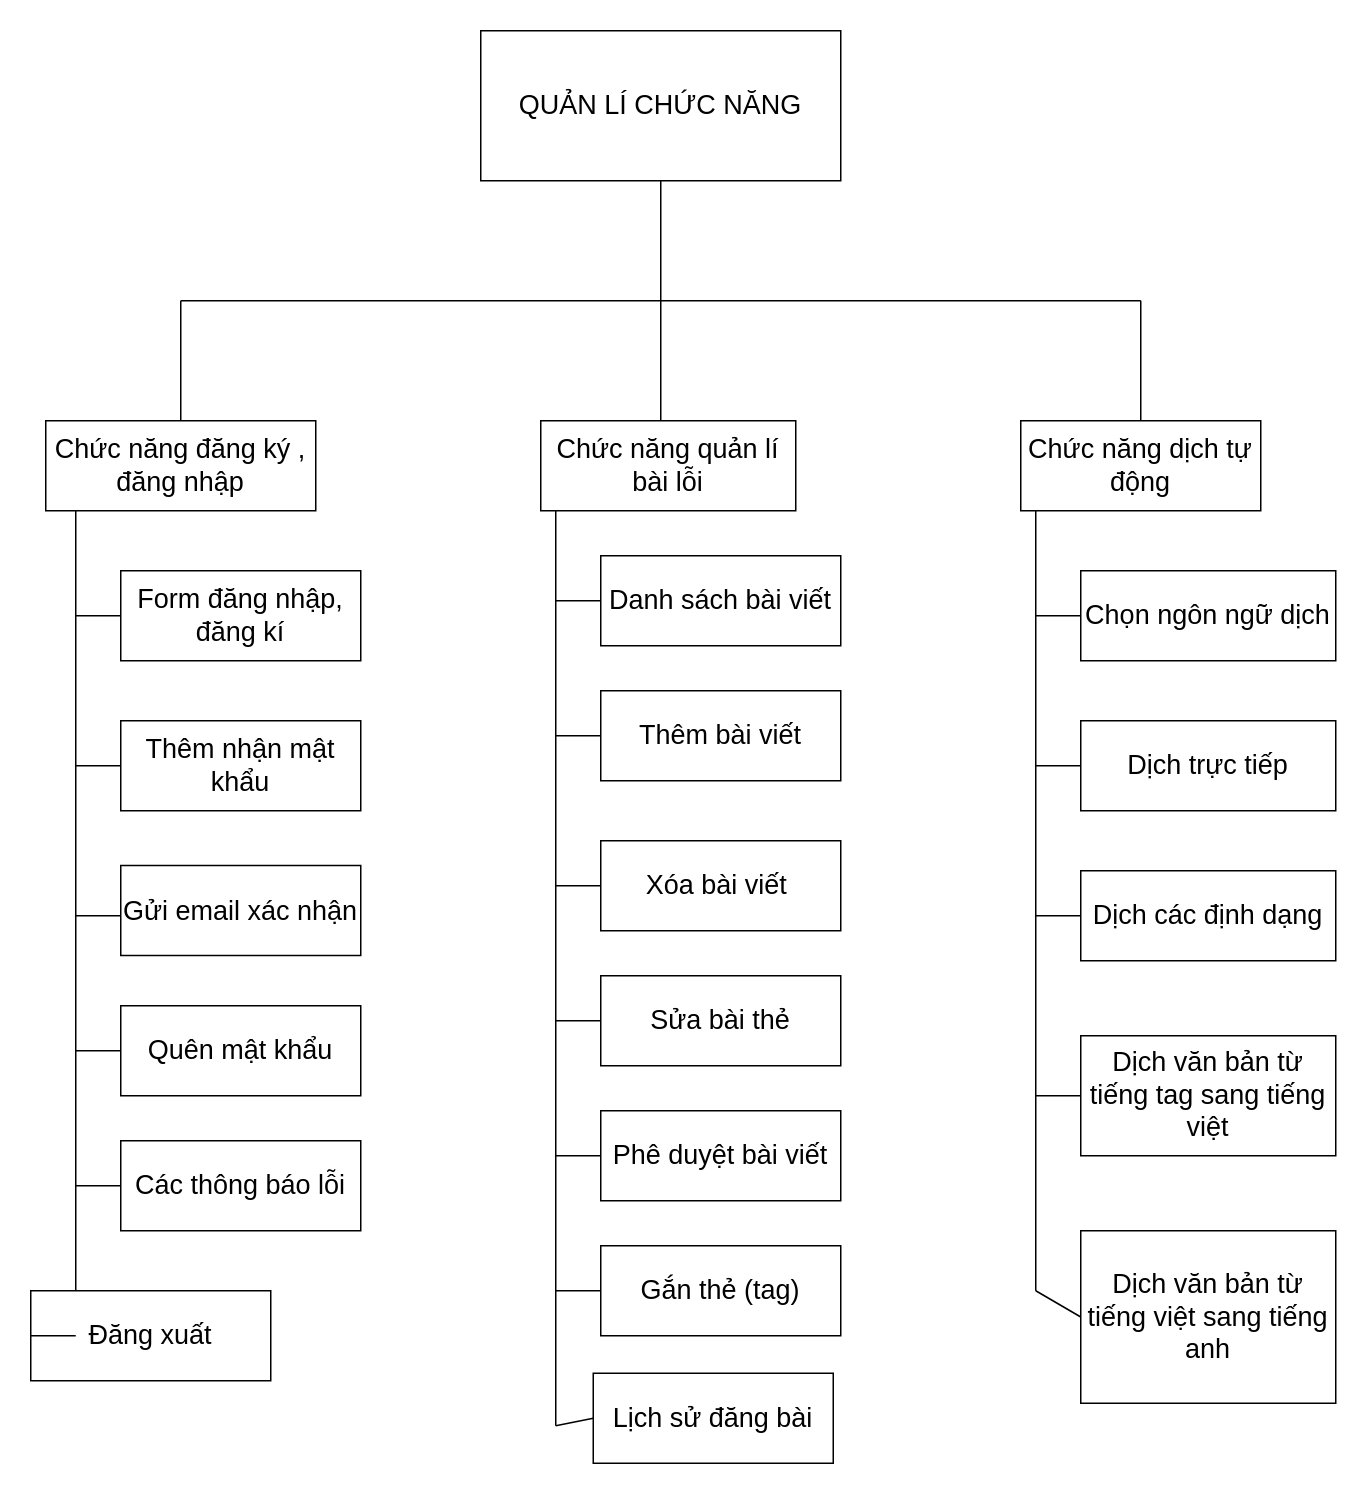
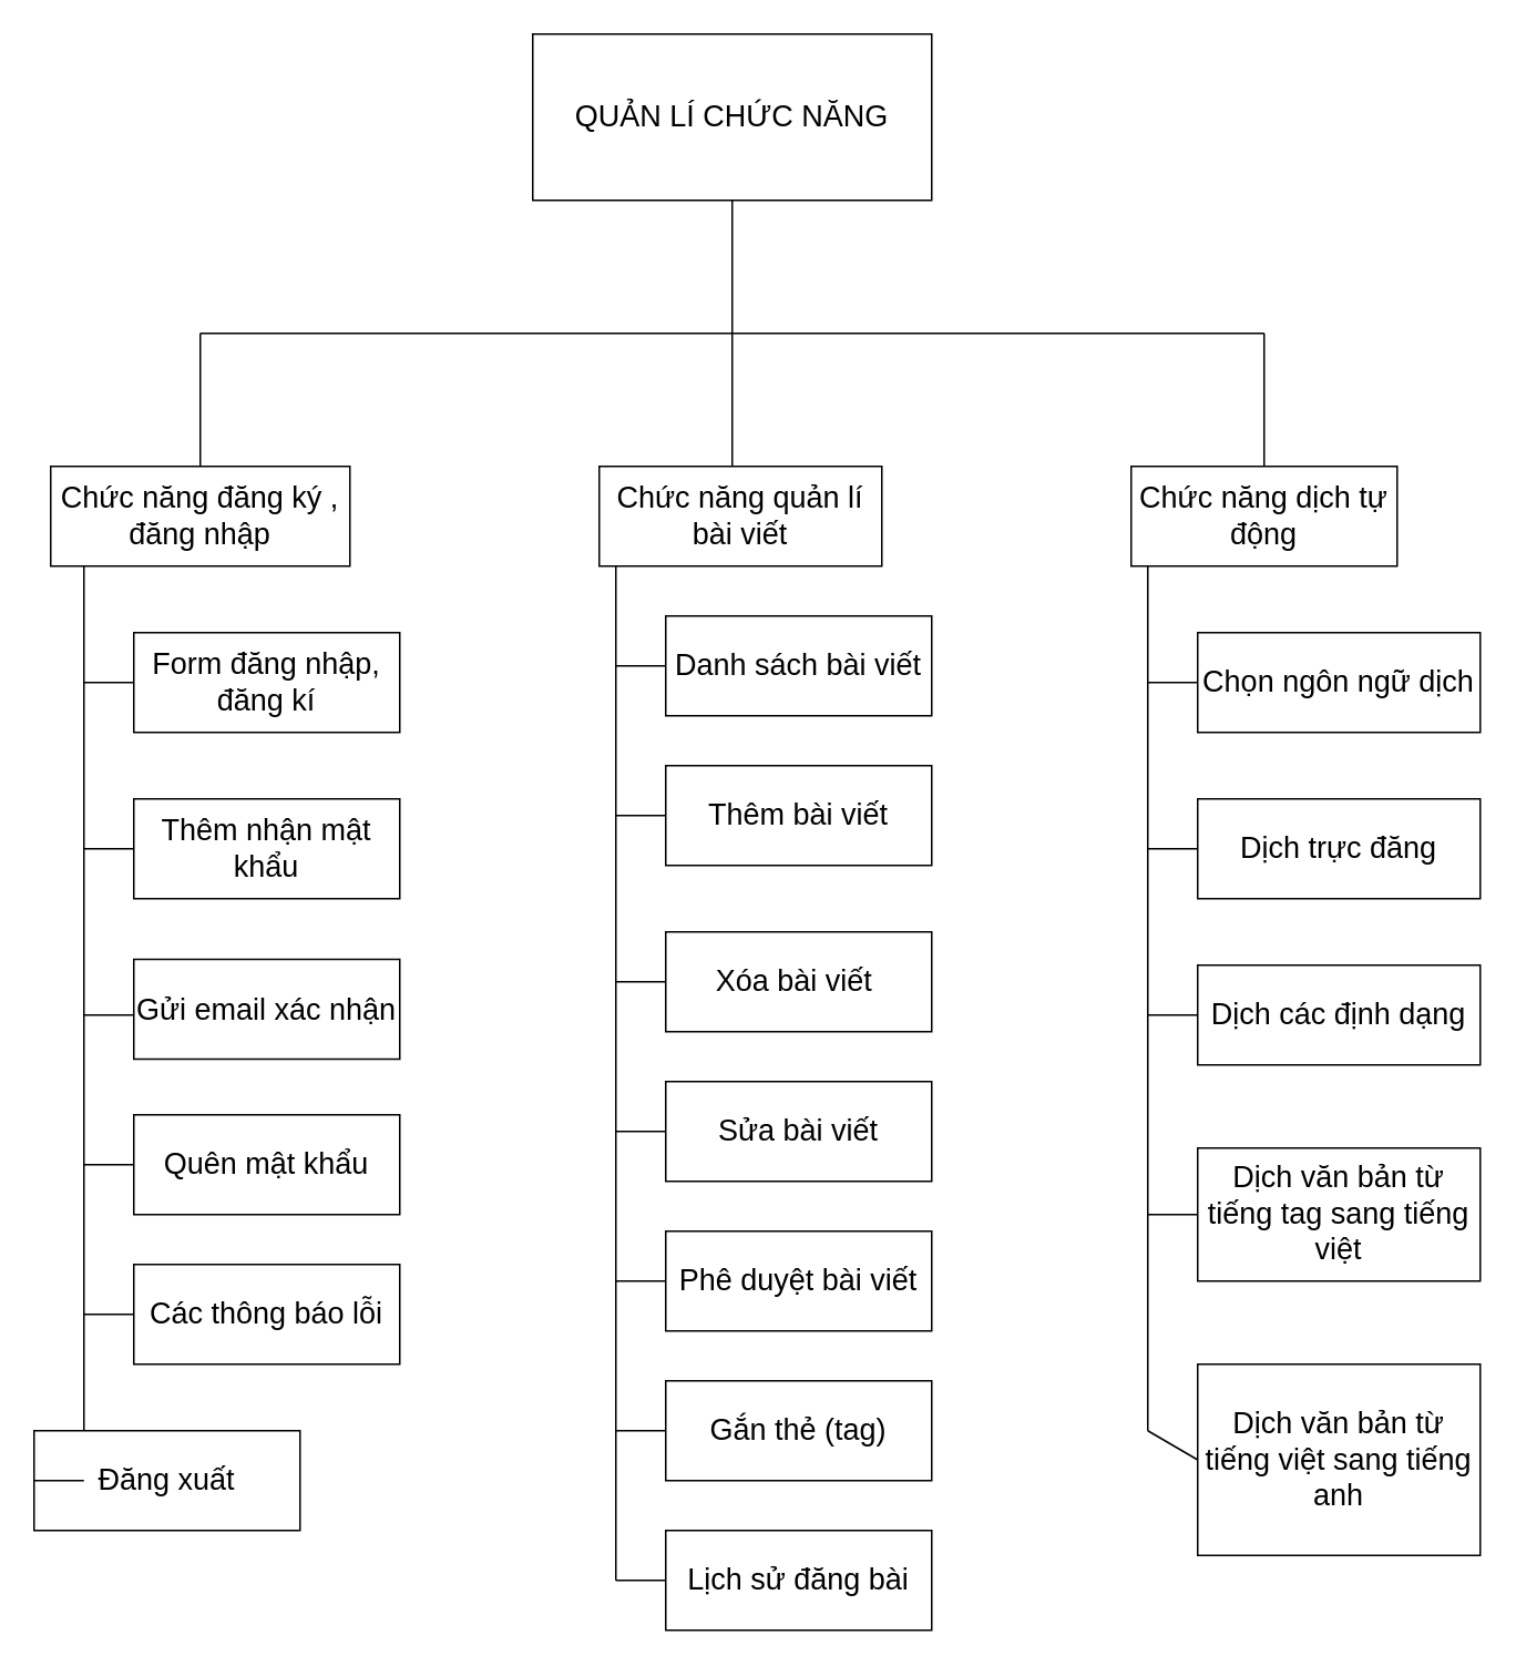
- <mxCell id="9" value="&lt;font style=&quot;font-size: 18px;&quot;&gt;Chức năng quản lí bài lỗi&lt;/font&gt;" style="rounded=0;whiteSpace=wrap;html=1;" vertex="1" parent="1"><mxGeometry x="360" y="280" width="170" height="60" as="geometry" /></mxCell>
+ <mxCell id="9" value="&lt;font style=&quot;font-size: 18px;&quot;&gt;Chức năng quản lí bài viết&lt;/font&gt;" style="rounded=0;whiteSpace=wrap;html=1;" vertex="1" parent="1"><mxGeometry x="360" y="280" width="170" height="60" as="geometry" /></mxCell>
- <mxCell id="30" value="&lt;font style=&quot;font-size: 18px;&quot;&gt;Dịch trực tiếp&lt;/font&gt;" style="rounded=0;whiteSpace=wrap;html=1;" vertex="1" parent="1"><mxGeometry x="720" y="480" width="170" height="60" as="geometry" /></mxCell>
+ <mxCell id="30" value="&lt;font style=&quot;font-size: 18px;&quot;&gt;Dịch trực đăng&lt;/font&gt;" style="rounded=0;whiteSpace=wrap;html=1;" vertex="1" parent="1"><mxGeometry x="720" y="480" width="170" height="60" as="geometry" /></mxCell>
- <mxCell id="23" value="&lt;font style=&quot;font-size: 18px;&quot;&gt;Sửa bài thẻ&lt;/font&gt;" style="rounded=0;whiteSpace=wrap;html=1;" vertex="1" parent="1"><mxGeometry x="400" y="650" width="160" height="60" as="geometry" /></mxCell>
+ <mxCell id="23" value="&lt;font style=&quot;font-size: 18px;&quot;&gt;Sửa bài viết&lt;/font&gt;" style="rounded=0;whiteSpace=wrap;html=1;" vertex="1" parent="1"><mxGeometry x="400" y="650" width="160" height="60" as="geometry" /></mxCell>
- <mxCell id="26" value="&lt;font style=&quot;font-size: 18px;&quot;&gt;Lịch sử đăng bài&lt;/font&gt;" style="rounded=0;whiteSpace=wrap;html=1;" vertex="1" parent="1"><mxGeometry x="395" y="915" width="160" height="60" as="geometry" /></mxCell>
+ <mxCell id="26" value="&lt;font style=&quot;font-size: 18px;&quot;&gt;Lịch sử đăng bài&lt;/font&gt;" style="rounded=0;whiteSpace=wrap;html=1;" vertex="1" parent="1"><mxGeometry x="400" y="920" width="160" height="60" as="geometry" /></mxCell>
